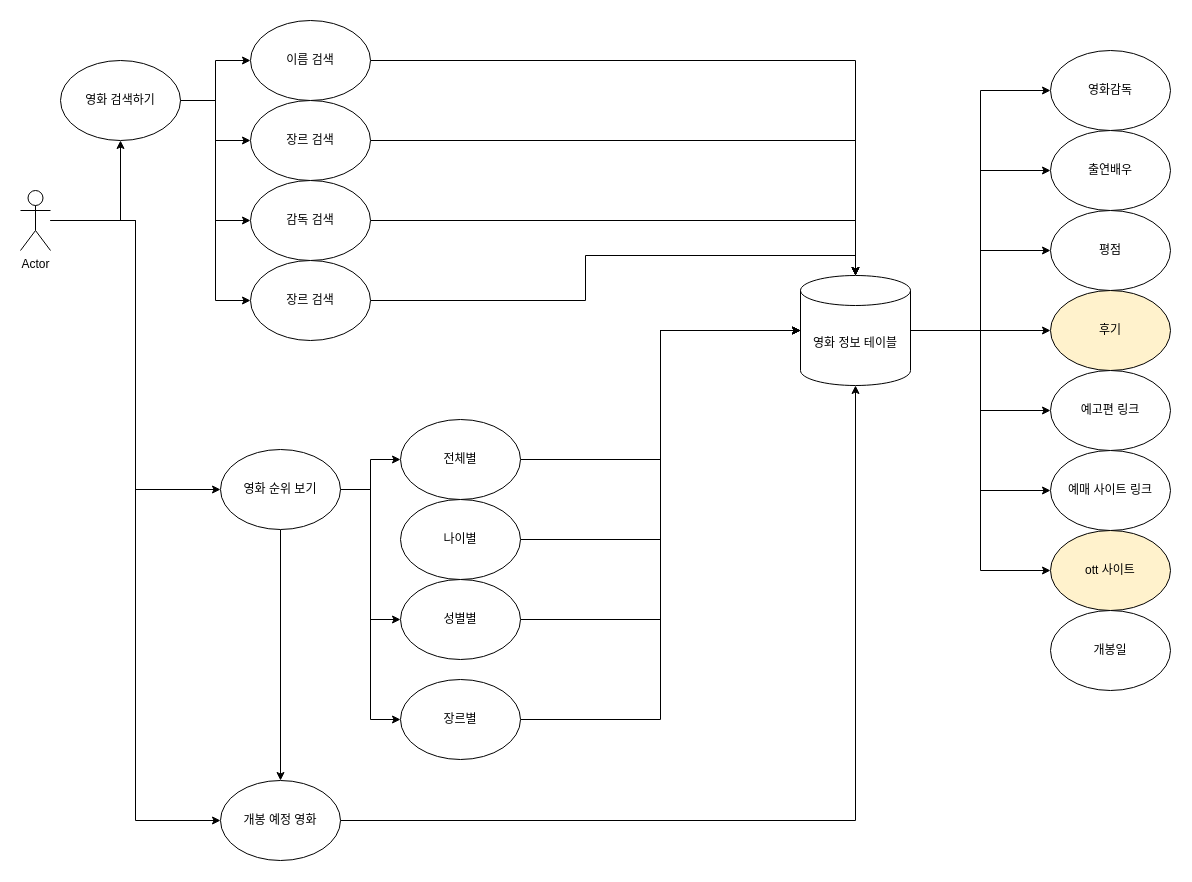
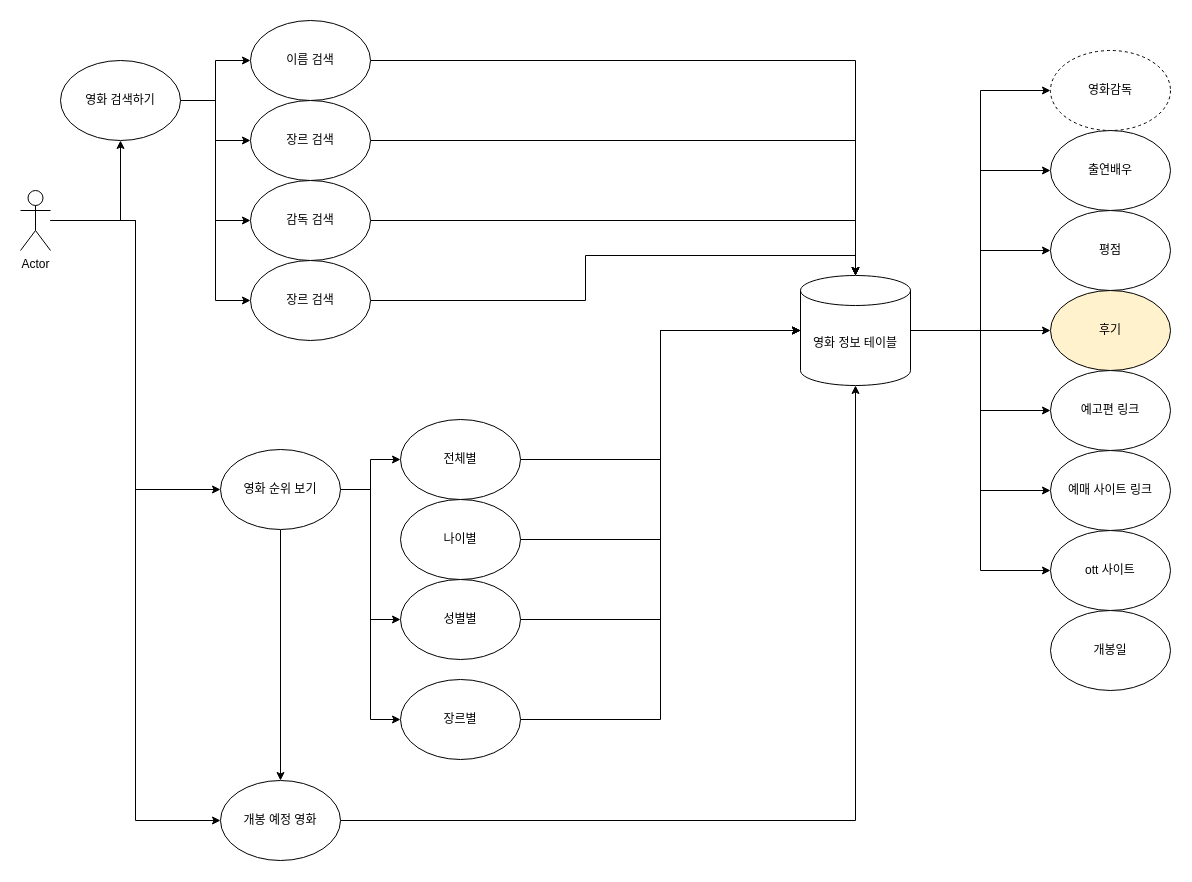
- <mxCell id="24" value="영화감독" style="ellipse;whiteSpace=wrap;html=1;" vertex="1" parent="1"><mxGeometry x="1050" y="50" width="120" height="80" as="geometry" /></mxCell>
+ <mxCell id="24" value="영화감독" style="ellipse;whiteSpace=wrap;html=1;dashed=1;" vertex="1" parent="1"><mxGeometry x="1050" y="50" width="120" height="80" as="geometry" /></mxCell>
- <mxCell id="30" value="ott 사이트" style="ellipse;whiteSpace=wrap;html=1;fillColor=#fff2cc;" vertex="1" parent="1"><mxGeometry x="1050" y="530" width="120" height="80" as="geometry" /></mxCell>
+ <mxCell id="30" value="ott 사이트" style="ellipse;whiteSpace=wrap;html=1;" vertex="1" parent="1"><mxGeometry x="1050" y="530" width="120" height="80" as="geometry" /></mxCell>
